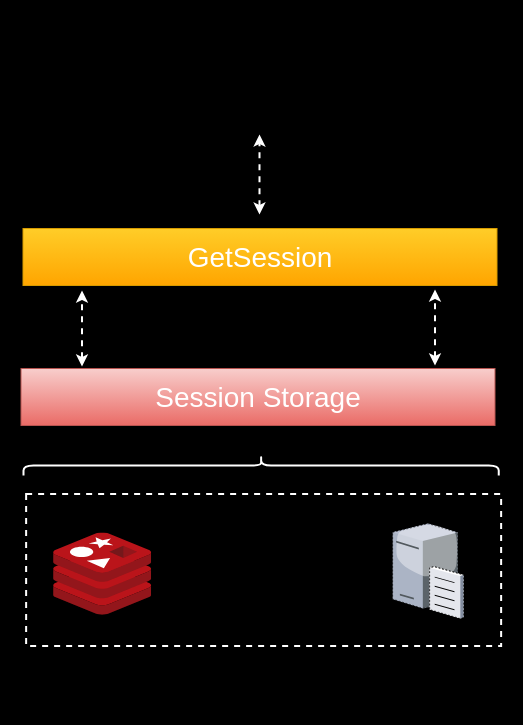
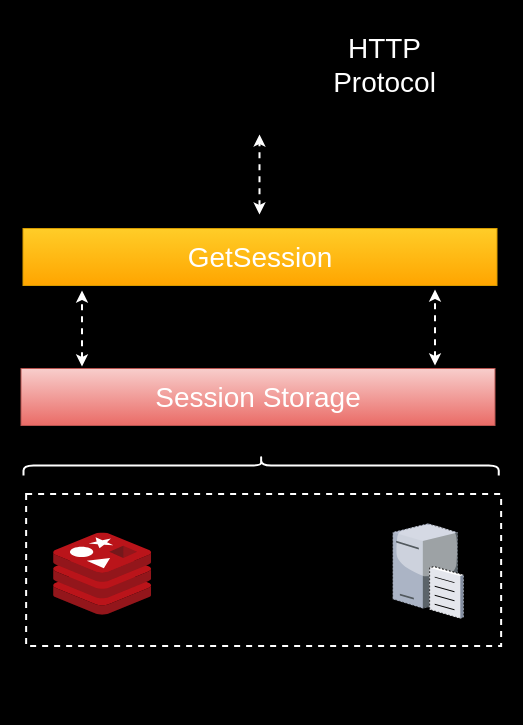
+ <mxCell id="16" value="HTTP&lt;br&gt;Protocol" style="text;html=1;align=center;verticalAlign=middle;resizable=0;points=[];autosize=1;strokeColor=none;fillColor=none;fontSize=28;fontColor=#FFFFFF;" vertex="1" parent="1"><mxGeometry x="327" y="29" width="113" height="72" as="geometry" /></mxCell>
